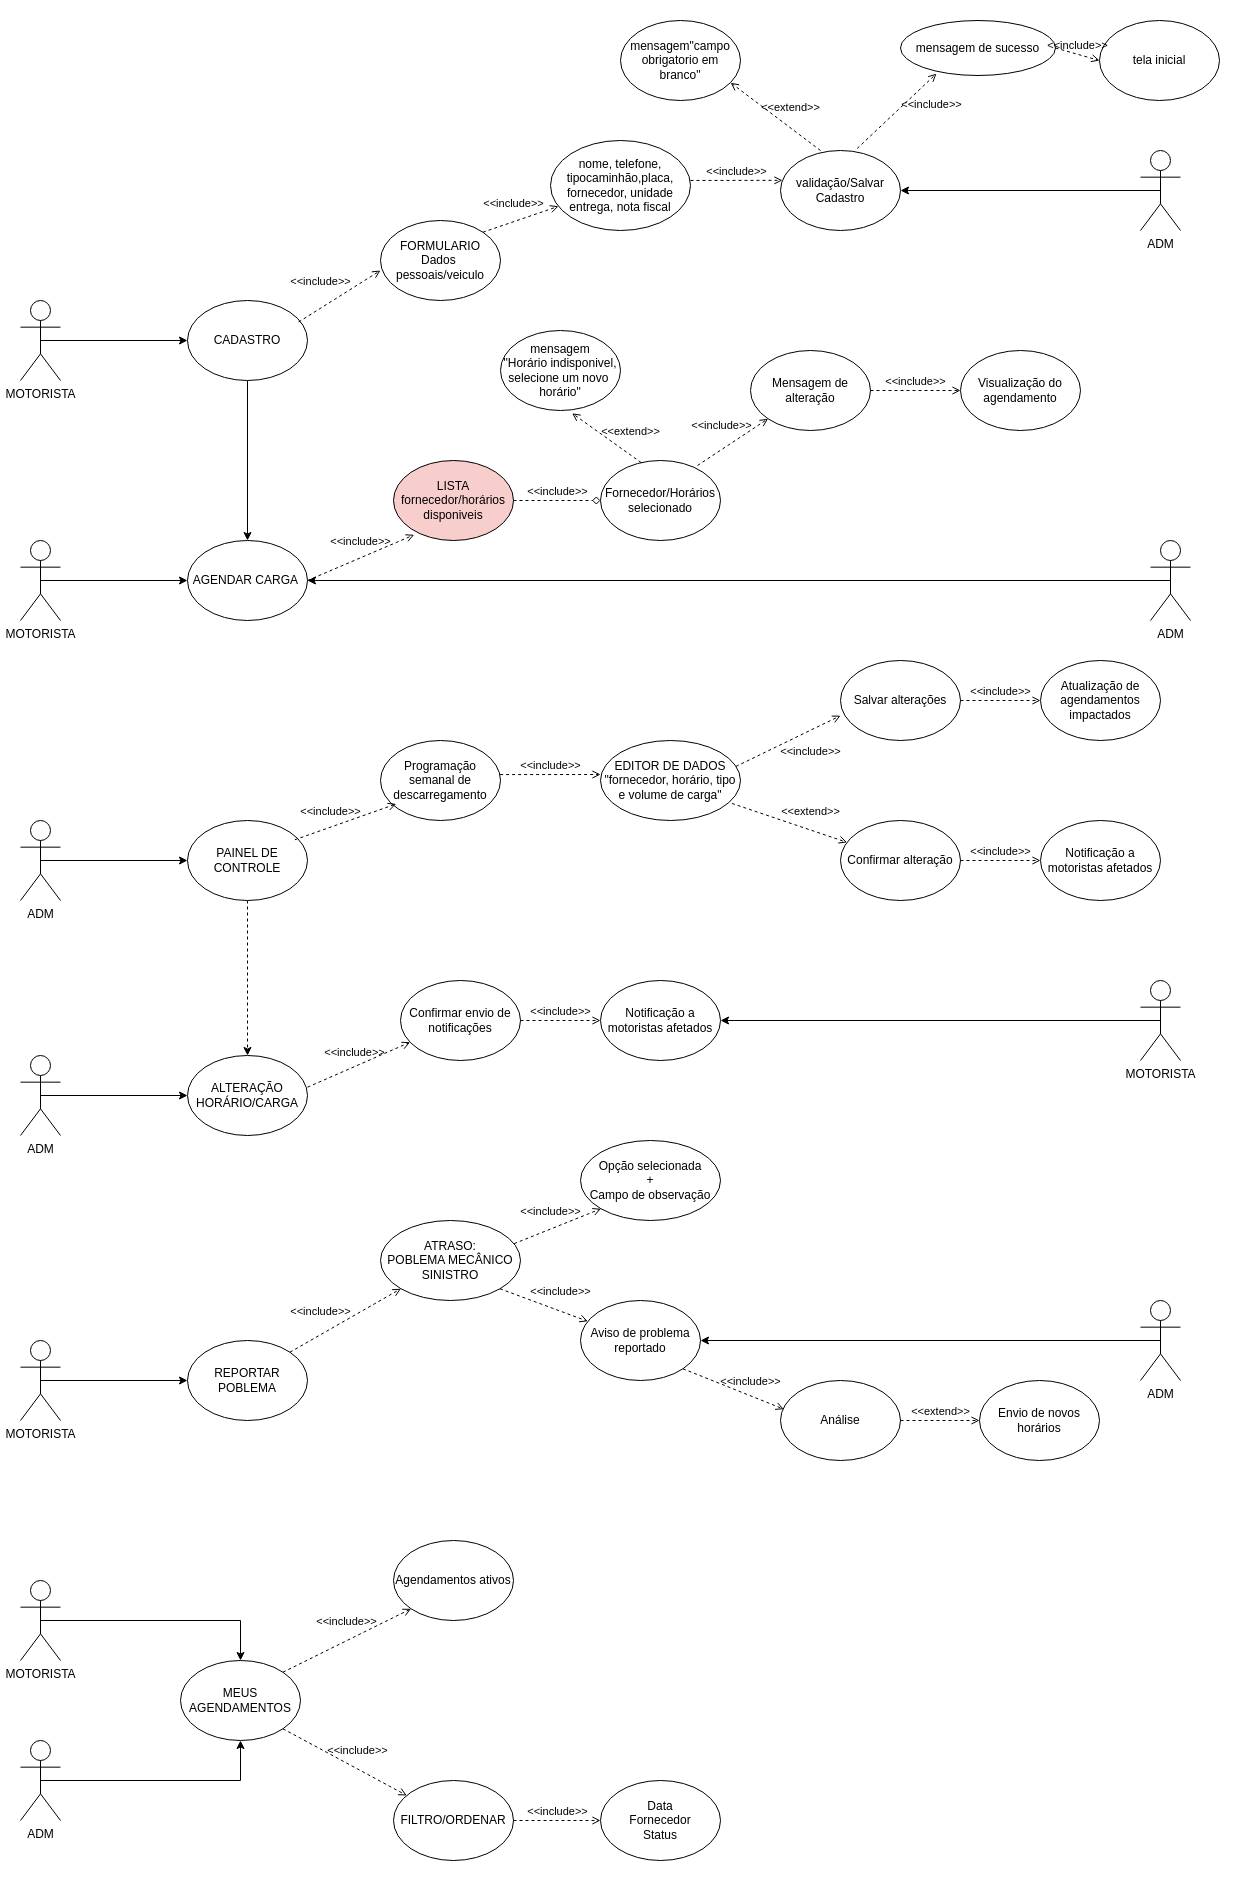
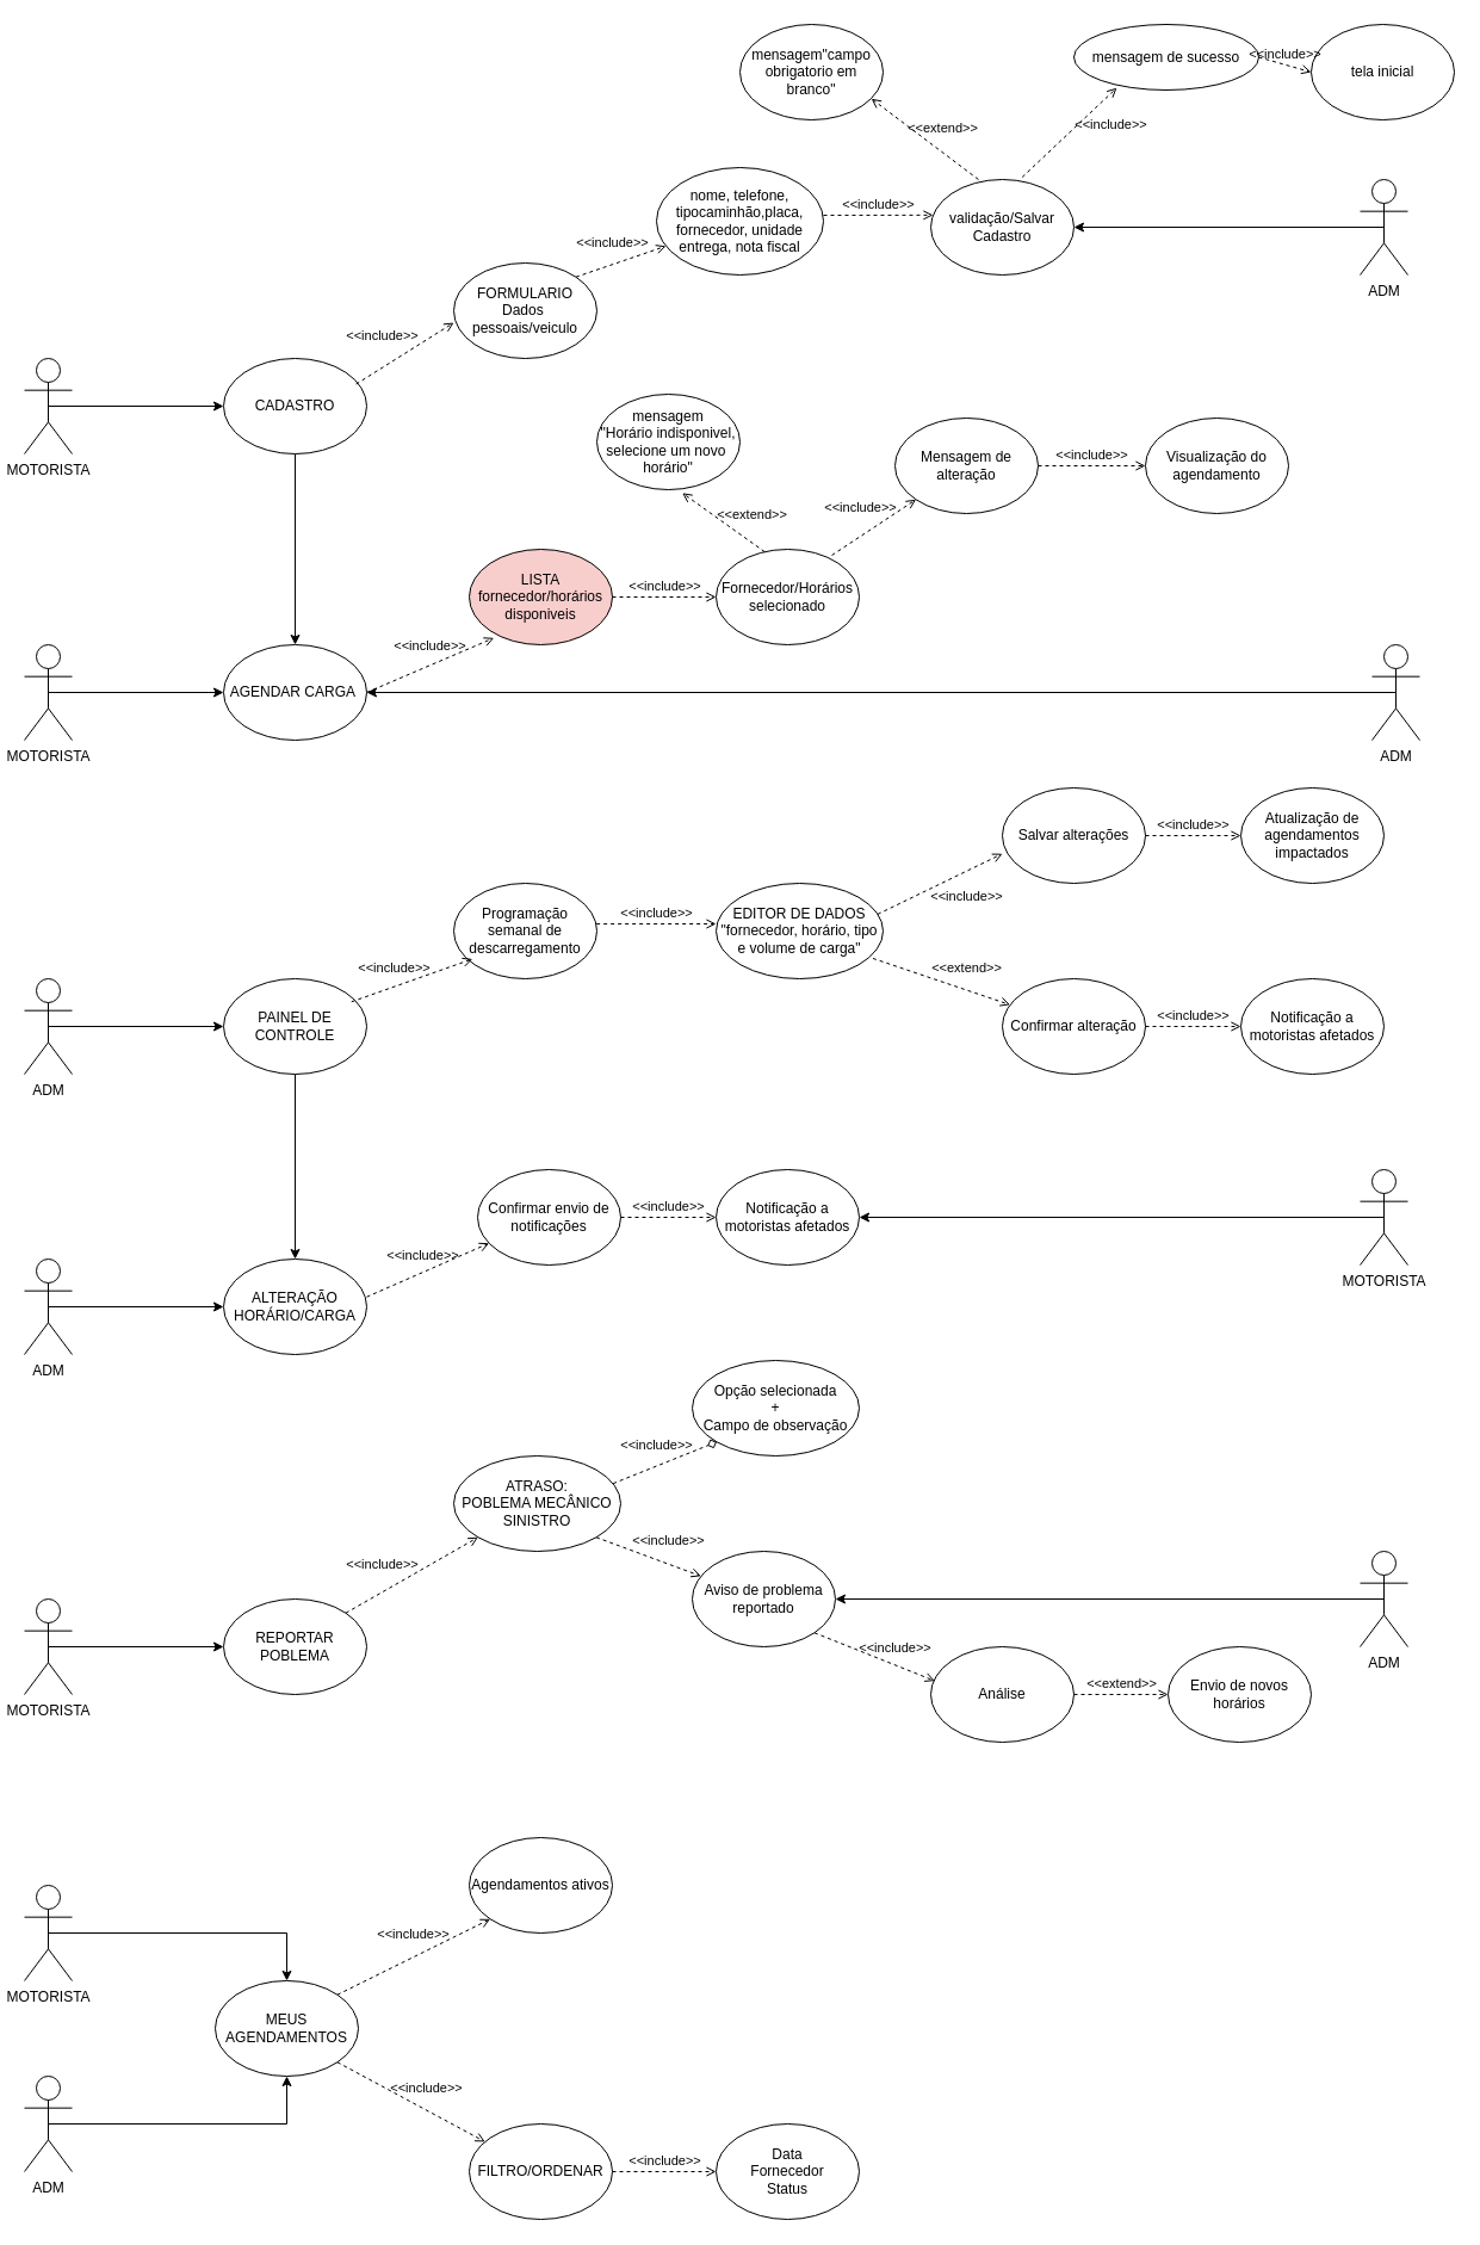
- <mxCell id="31" value="&amp;lt;&amp;lt;include&amp;gt;&amp;gt;" style="html=1;verticalAlign=bottom;labelBackgroundColor=none;endArrow=diamond;endFill=0;dashed=1;rounded=0;exitX=1;exitY=0.5;exitDx=0;exitDy=0;" parent="1" source="23" target="25" edge="1"><mxGeometry width="160" relative="1" as="geometry"><mxPoint x="530" y="560" as="sourcePoint" /><mxPoint x="690" y="560" as="targetPoint" /></mxGeometry></mxCell>
+ <mxCell id="31" value="&amp;lt;&amp;lt;include&amp;gt;&amp;gt;" style="html=1;verticalAlign=bottom;labelBackgroundColor=none;endArrow=open;endFill=0;dashed=1;rounded=0;exitX=1;exitY=0.5;exitDx=0;exitDy=0;" parent="1" source="23" target="25" edge="1"><mxGeometry width="160" relative="1" as="geometry"><mxPoint x="530" y="560" as="sourcePoint" /><mxPoint x="690" y="560" as="targetPoint" /></mxGeometry></mxCell>
- <mxCell id="37" style="edgeStyle=orthogonalEdgeStyle;rounded=0;orthogonalLoop=1;jettySize=auto;html=1;exitX=0.5;exitY=1;exitDx=0;exitDy=0;entryX=0.5;entryY=0;entryDx=0;entryDy=0;dashed=1;" parent="1" source="38" target="47" edge="1"><mxGeometry relative="1" as="geometry" /></mxCell>
+ <mxCell id="37" style="edgeStyle=orthogonalEdgeStyle;rounded=0;orthogonalLoop=1;jettySize=auto;html=1;exitX=0.5;exitY=1;exitDx=0;exitDy=0;entryX=0.5;entryY=0;entryDx=0;entryDy=0;" parent="1" source="38" target="47" edge="1"><mxGeometry relative="1" as="geometry" /></mxCell>
- <mxCell id="73" value="&amp;lt;&amp;lt;include&amp;gt;&amp;gt;" style="html=1;verticalAlign=bottom;labelBackgroundColor=none;endArrow=open;endFill=0;dashed=1;rounded=0;exitX=0.955;exitY=0.289;exitDx=0;exitDy=0;exitPerimeter=0;entryX=0;entryY=1;entryDx=0;entryDy=0;" edge="1" parent="1" source="63" target="65"><mxGeometry x="-0.097" y="8" width="160" relative="1" as="geometry"><mxPoint x="550" y="1290" as="sourcePoint" /><mxPoint x="710" y="1290" as="targetPoint" /><mxPoint as="offset" /></mxGeometry></mxCell>
+ <mxCell id="73" value="&amp;lt;&amp;lt;include&amp;gt;&amp;gt;" style="html=1;verticalAlign=bottom;labelBackgroundColor=none;endArrow=diamond;endFill=0;dashed=1;rounded=0;exitX=0.955;exitY=0.289;exitDx=0;exitDy=0;exitPerimeter=0;entryX=0;entryY=1;entryDx=0;entryDy=0;" edge="1" parent="1" source="63" target="65"><mxGeometry x="-0.097" y="8" width="160" relative="1" as="geometry"><mxPoint x="550" y="1290" as="sourcePoint" /><mxPoint x="710" y="1290" as="targetPoint" /><mxPoint as="offset" /></mxGeometry></mxCell>
